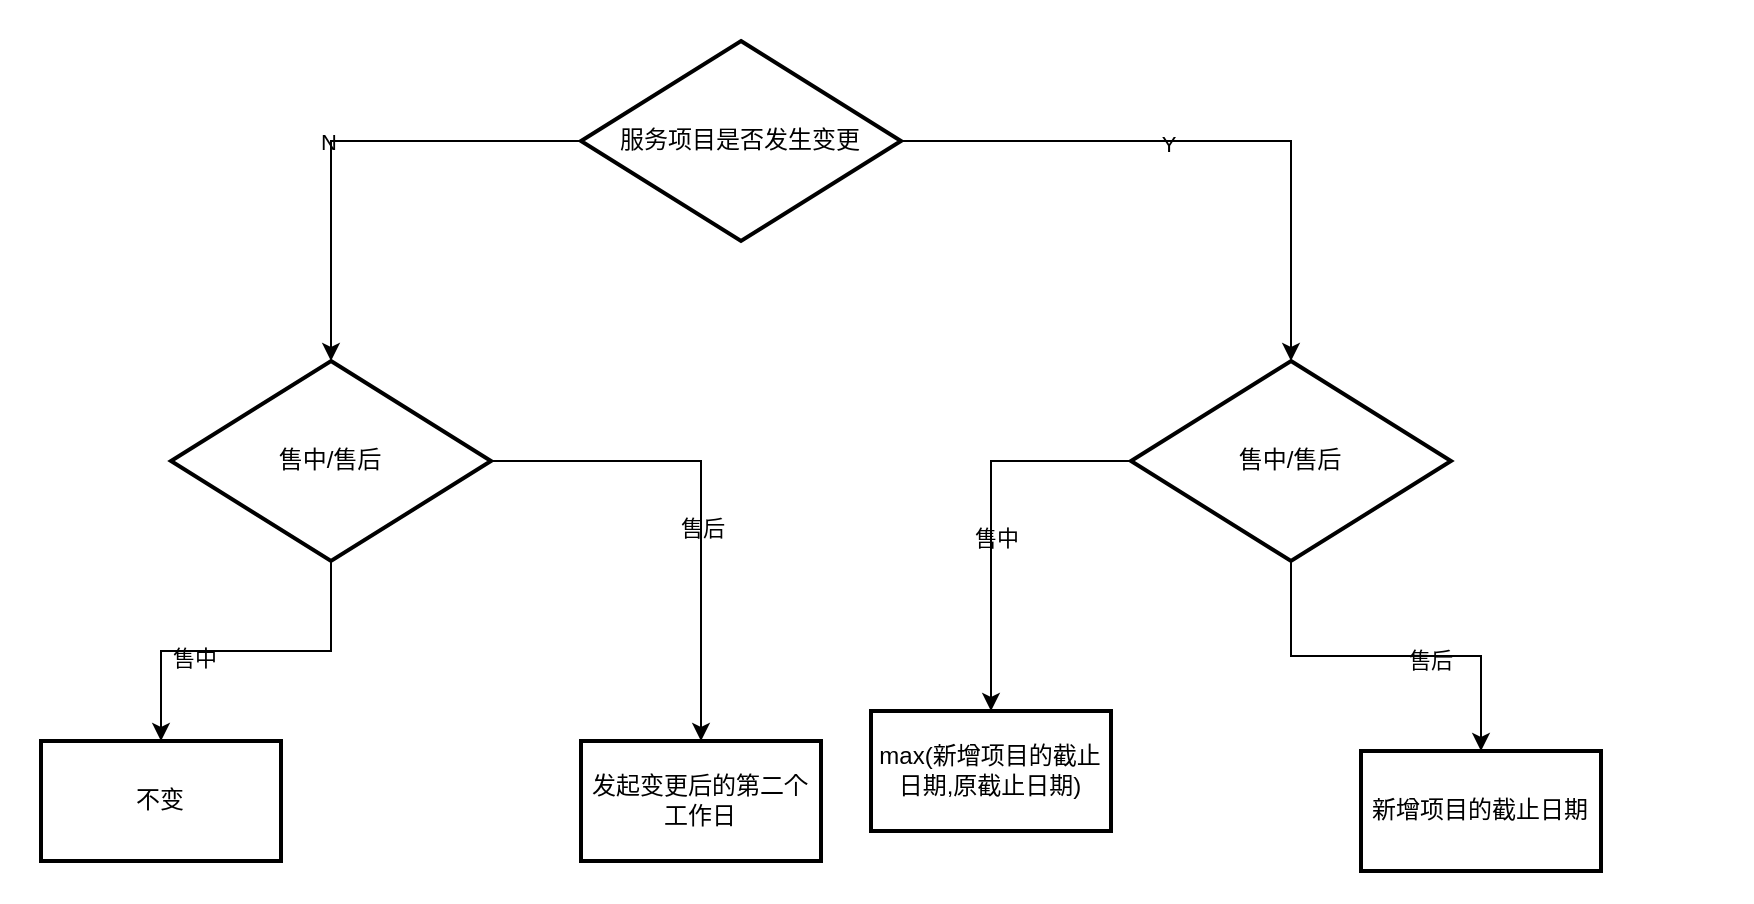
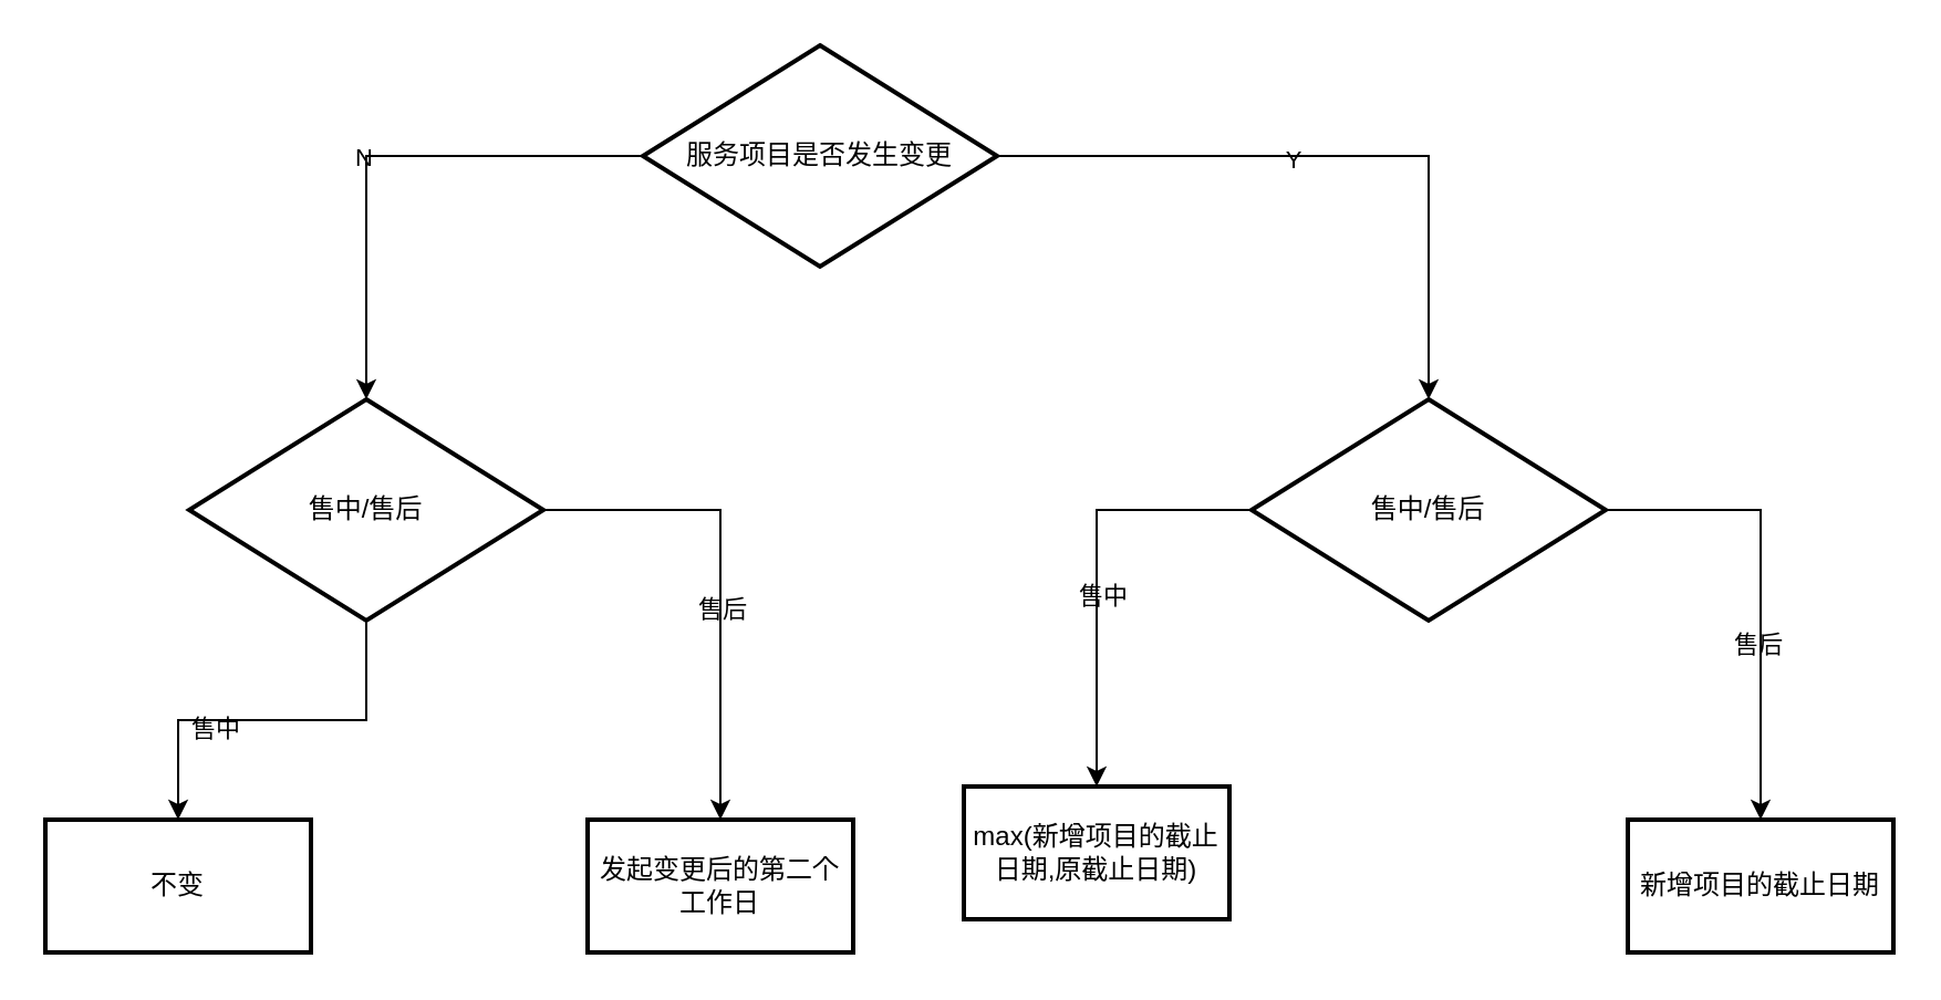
- <mxCell id="19" value="发起变更后的第二个工作日" style="whiteSpace=wrap;html=1;strokeWidth=2;labelBackgroundColor=none;rounded=0;" vertex="1" parent="1"><mxGeometry x="290" y="370" width="120" height="60" as="geometry" /></mxCell>
+ <mxCell id="19" value="发起变更后的第二个工作日" style="whiteSpace=wrap;html=1;strokeWidth=2;labelBackgroundColor=none;rounded=0;" vertex="1" parent="1"><mxGeometry x="265" y="370" width="120" height="60" as="geometry" /></mxCell>
- <mxCell id="18" value="新增项目的截止日期" style="whiteSpace=wrap;html=1;strokeWidth=2;labelBackgroundColor=none;rounded=0;" vertex="1" parent="1"><mxGeometry x="680" y="375" width="120" height="60" as="geometry" /></mxCell>
+ <mxCell id="18" value="新增项目的截止日期" style="whiteSpace=wrap;html=1;strokeWidth=2;labelBackgroundColor=none;rounded=0;" vertex="1" parent="1"><mxGeometry x="735" y="370" width="120" height="60" as="geometry" /></mxCell>
